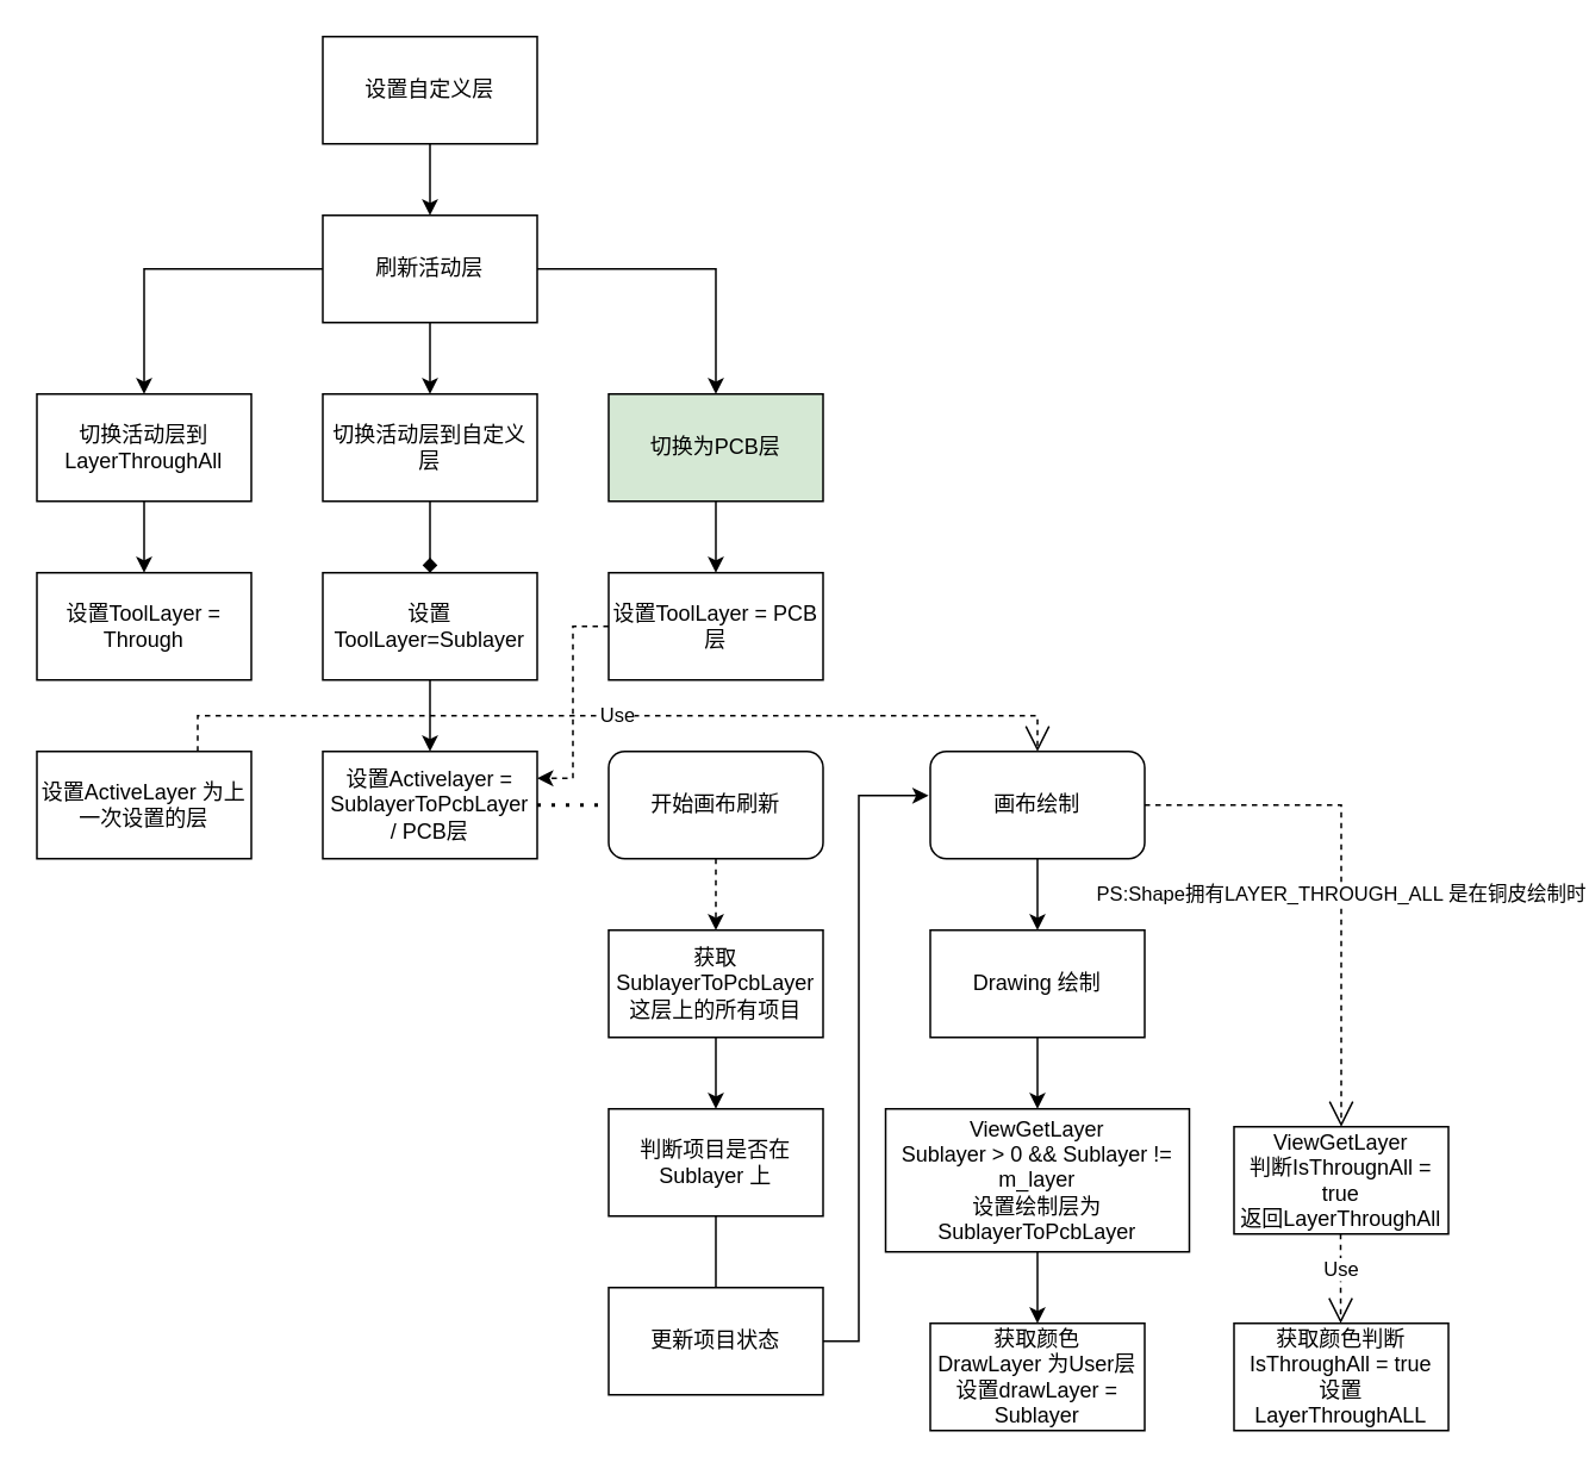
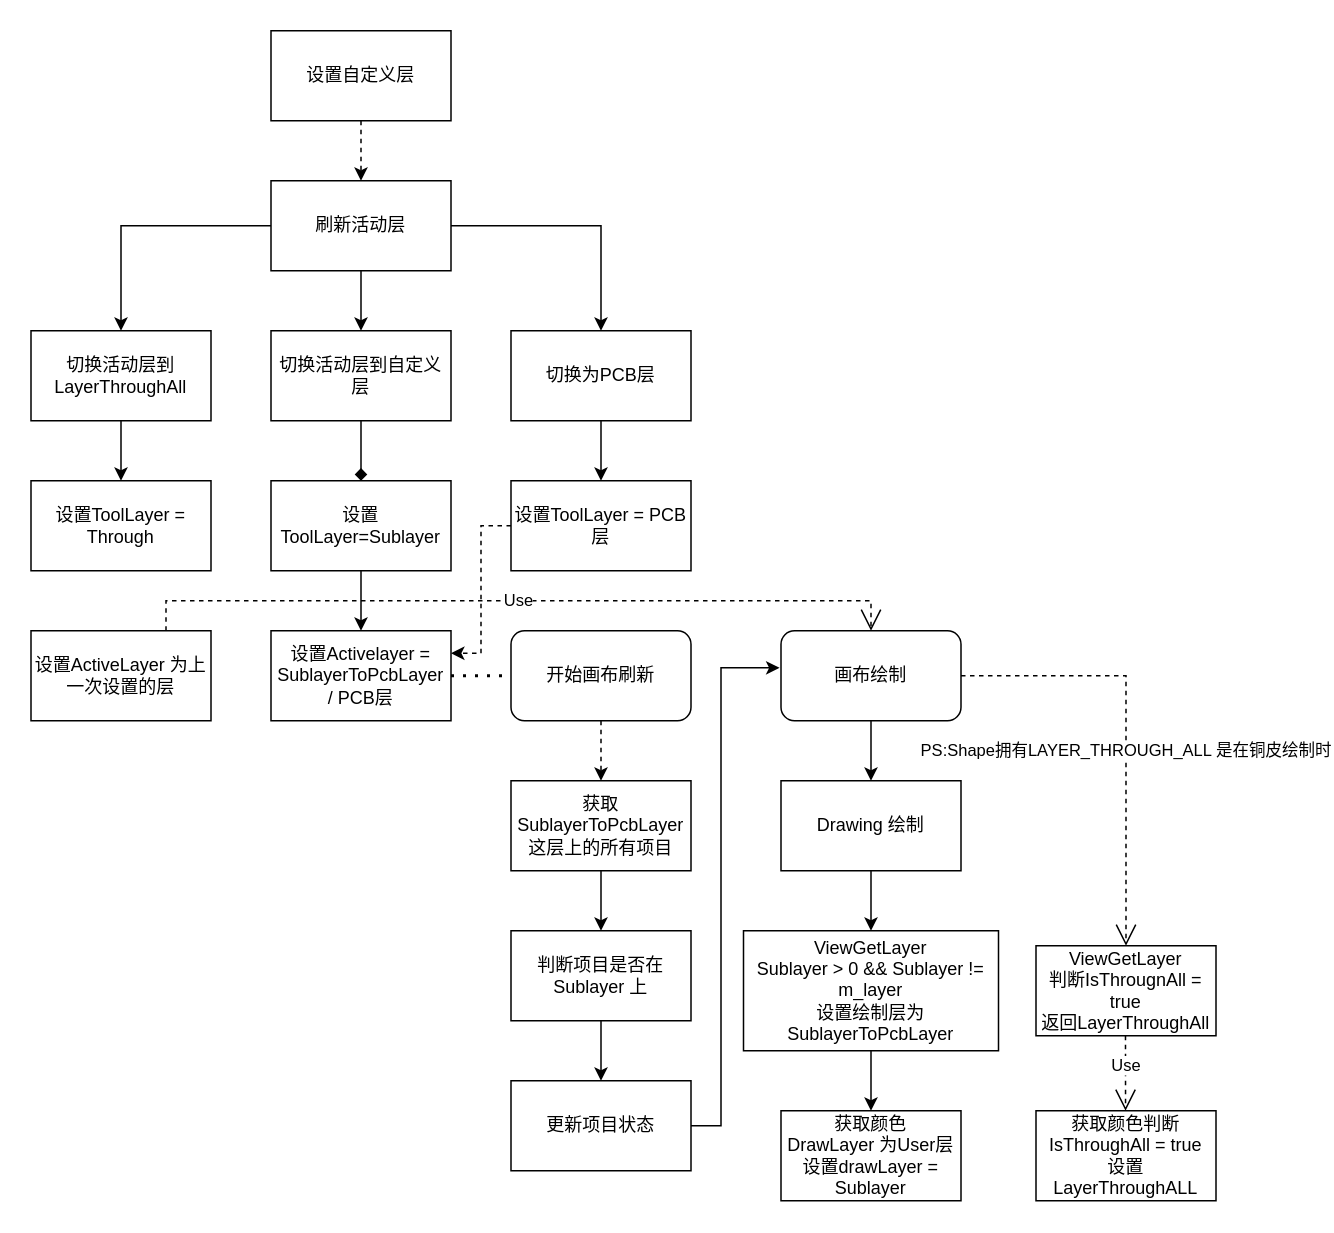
- <mxCell id="2" style="edgeStyle=orthogonalEdgeStyle;rounded=0;orthogonalLoop=1;jettySize=auto;html=1;exitX=0.5;exitY=1;exitDx=0;exitDy=0;" edge="1" parent="1" source="3" target="7"><mxGeometry relative="1" as="geometry" /></mxCell>
+ <mxCell id="2" style="edgeStyle=orthogonalEdgeStyle;rounded=0;orthogonalLoop=1;jettySize=auto;html=1;exitX=0.5;exitY=1;exitDx=0;exitDy=0;dashed=1;" edge="1" parent="1" source="3" target="7"><mxGeometry relative="1" as="geometry" /></mxCell>
- <mxCell id="32" value="切换为PCB层" style="rounded=0;whiteSpace=wrap;html=1;fillColor=#d5e8d4;" vertex="1" parent="1"><mxGeometry x="340" y="220" width="120" height="60" as="geometry" /></mxCell>
+ <mxCell id="32" value="切换为PCB层" style="rounded=0;whiteSpace=wrap;html=1;" vertex="1" parent="1"><mxGeometry x="340" y="220" width="120" height="60" as="geometry" /></mxCell>
- <mxCell id="18" style="edgeStyle=orthogonalEdgeStyle;rounded=0;orthogonalLoop=1;jettySize=auto;html=1;exitX=0.5;exitY=1;exitDx=0;exitDy=0;endArrow=none;" edge="1" parent="1" source="19" target="20"><mxGeometry relative="1" as="geometry" /></mxCell>
+ <mxCell id="18" style="edgeStyle=orthogonalEdgeStyle;rounded=0;orthogonalLoop=1;jettySize=auto;html=1;exitX=0.5;exitY=1;exitDx=0;exitDy=0;" edge="1" parent="1" source="19" target="20"><mxGeometry relative="1" as="geometry" /></mxCell>
